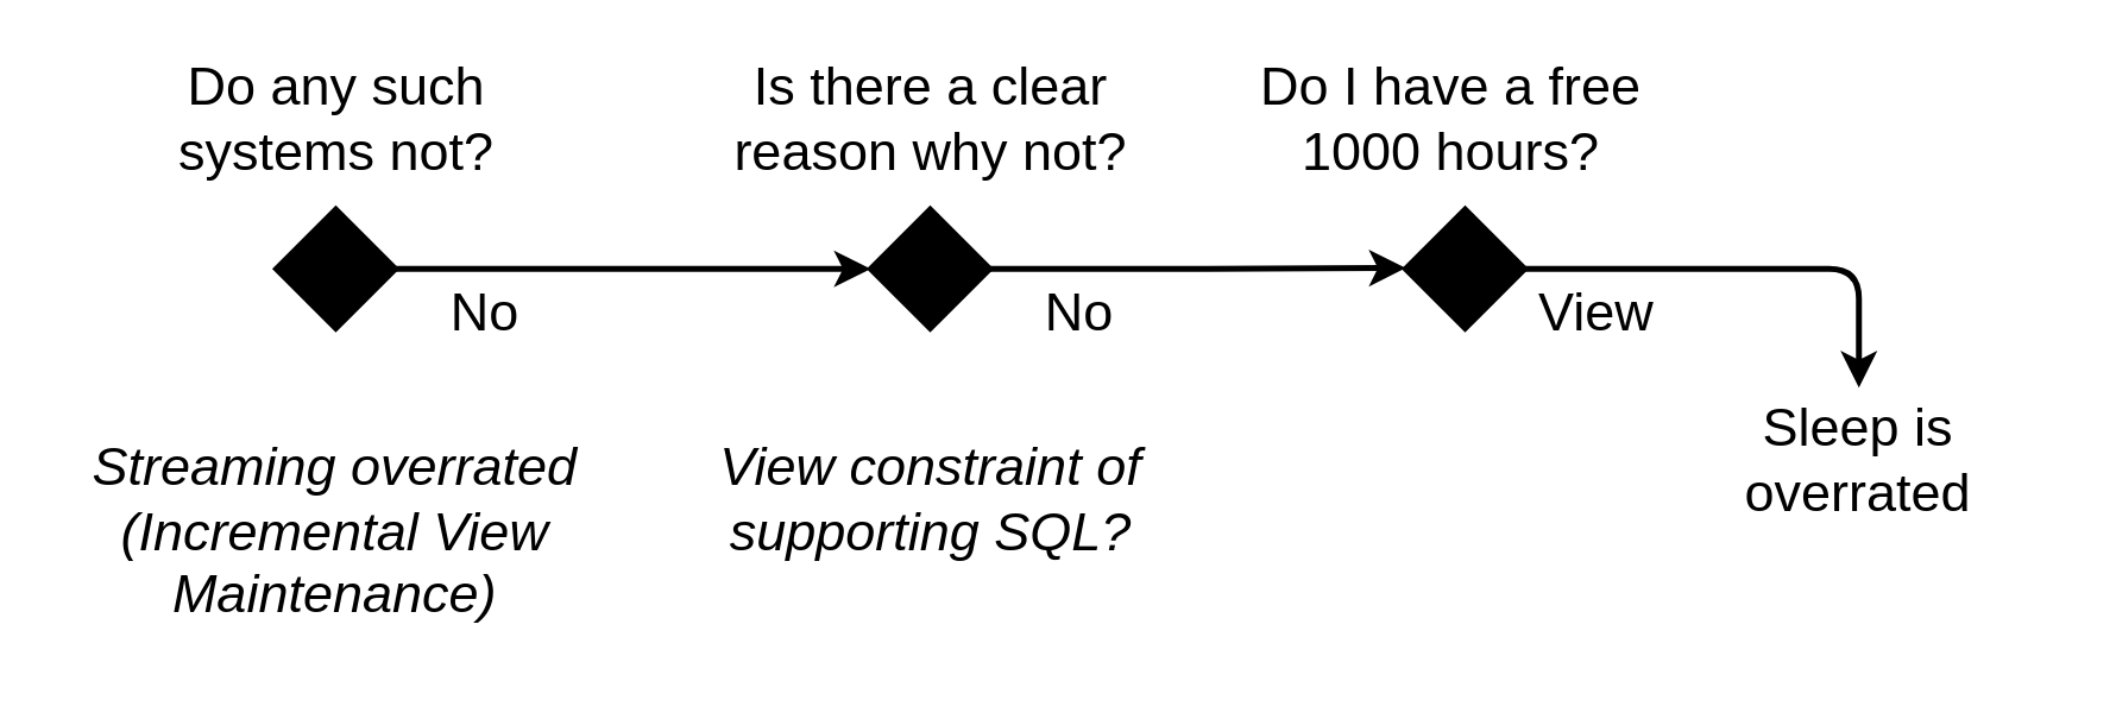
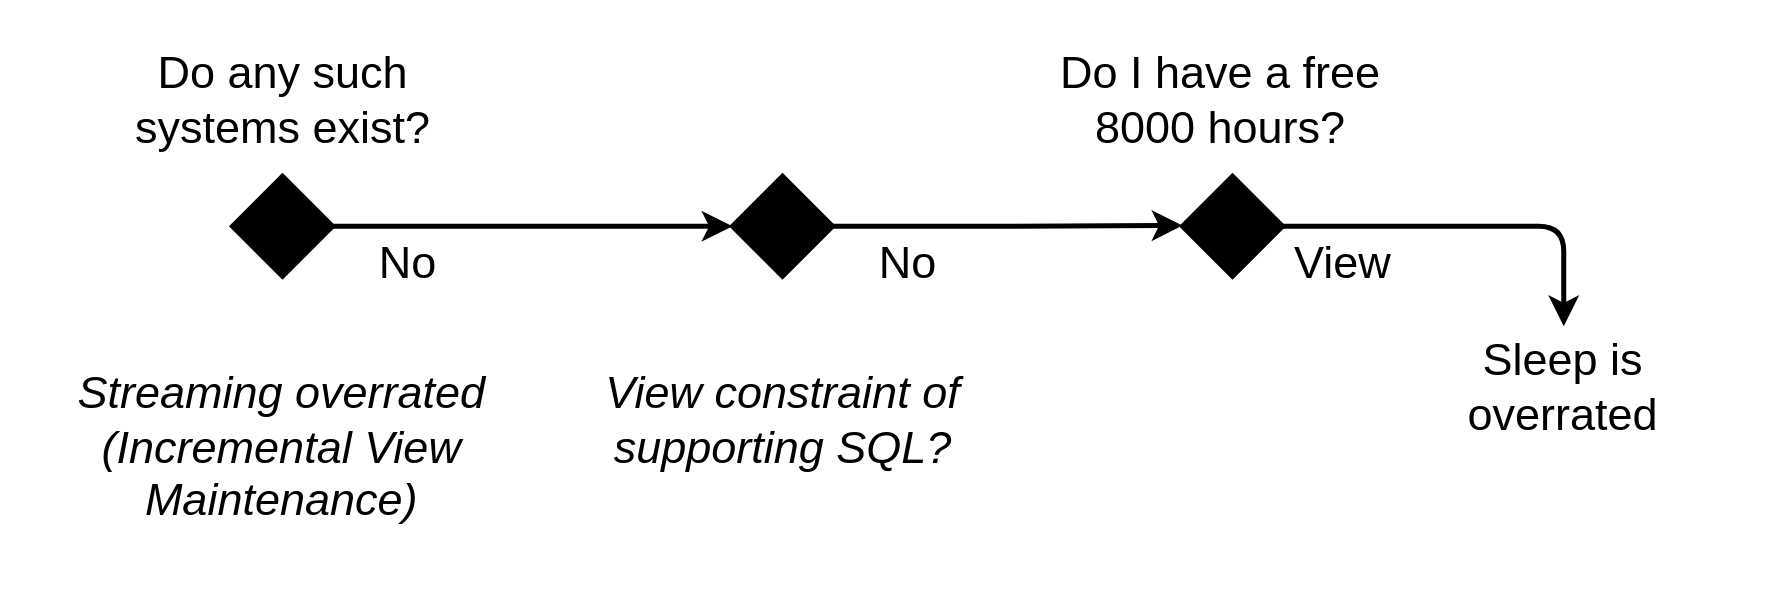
- <mxCell id="6" value="Do any such systems not?" style="text;html=1;strokeColor=none;fillColor=none;align=center;verticalAlign=middle;whiteSpace=wrap;rounded=0;fontSize=18;" vertex="1" parent="1"><mxGeometry x="37.5" y="20" width="150" height="40" as="geometry" /></mxCell>
+ <mxCell id="6" value="Do any such systems exist?" style="text;html=1;strokeColor=none;fillColor=none;align=center;verticalAlign=middle;whiteSpace=wrap;rounded=0;fontSize=18;" vertex="1" parent="1"><mxGeometry x="37.5" y="20" width="150" height="40" as="geometry" /></mxCell>
- <mxCell id="7" value="Is there a clear reason why not?" style="text;html=1;strokeColor=none;fillColor=none;align=center;verticalAlign=middle;whiteSpace=wrap;rounded=0;fontSize=18;" vertex="1" parent="1"><mxGeometry x="237.5" y="20" width="150" height="40" as="geometry" /></mxCell>
- <mxCell id="12" value="Do I have a free 1000 hours?" style="text;html=1;strokeColor=none;fillColor=none;align=center;verticalAlign=middle;whiteSpace=wrap;rounded=0;fontSize=18;" vertex="1" parent="1"><mxGeometry x="412.5" y="20" width="150" height="40" as="geometry" /></mxCell>
+ <mxCell id="12" value="Do I have a free 8000 hours?" style="text;html=1;strokeColor=none;fillColor=none;align=center;verticalAlign=middle;whiteSpace=wrap;rounded=0;fontSize=18;" vertex="1" parent="1"><mxGeometry x="412.5" y="20" width="150" height="40" as="geometry" /></mxCell>
